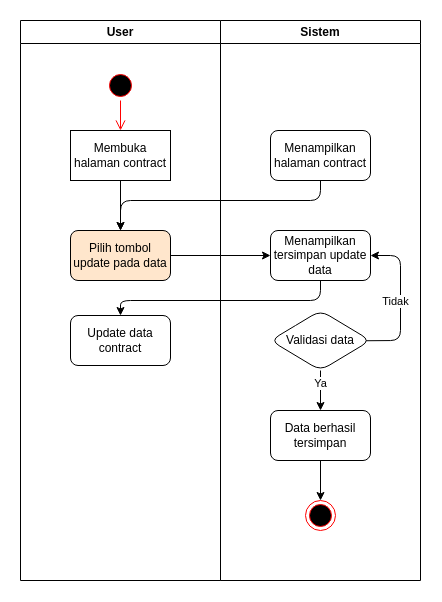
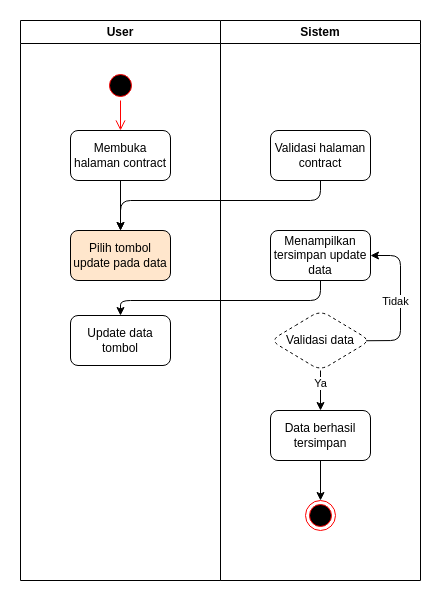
- <mxCell id="5" value="Membuka halaman contract" style="whiteSpace=wrap;html=1;rounded=0;" vertex="1" parent="2"><mxGeometry x="50" y="110" width="100" height="50" as="geometry" /></mxCell>
+ <mxCell id="5" value="Membuka halaman contract" style="rounded=1;whiteSpace=wrap;html=1;" vertex="1" parent="2"><mxGeometry x="50" y="110" width="100" height="50" as="geometry" /></mxCell>
- <mxCell id="9" value="Menampilkan halaman contract" style="rounded=1;whiteSpace=wrap;html=1;" vertex="1" parent="8"><mxGeometry x="50" y="110" width="100" height="50" as="geometry" /></mxCell>
+ <mxCell id="9" value="Validasi halaman contract" style="rounded=1;whiteSpace=wrap;html=1;" vertex="1" parent="8"><mxGeometry x="50" y="110" width="100" height="50" as="geometry" /></mxCell>
- <mxCell id="21" value="" style="edgeStyle=none;html=1;" edge="1" parent="1" source="6" target="10"><mxGeometry relative="1" as="geometry" /></mxCell>
- <mxCell id="7" value="Update data contract" style="rounded=1;whiteSpace=wrap;html=1;" vertex="1" parent="2"><mxGeometry x="50" y="295" width="100" height="50" as="geometry" /></mxCell>
+ <mxCell id="7" value="Update data tombol" style="rounded=1;whiteSpace=wrap;html=1;" vertex="1" parent="2"><mxGeometry x="50" y="295" width="100" height="50" as="geometry" /></mxCell>
- <mxCell id="15" value="Validasi data" style="rhombus;whiteSpace=wrap;html=1;rounded=1;" vertex="1" parent="8"><mxGeometry x="50" y="290" width="100" height="60" as="geometry" /></mxCell>
+ <mxCell id="15" value="Validasi data" style="rhombus;whiteSpace=wrap;html=1;rounded=1;dashed=1;" vertex="1" parent="8"><mxGeometry x="50" y="290" width="100" height="60" as="geometry" /></mxCell>
